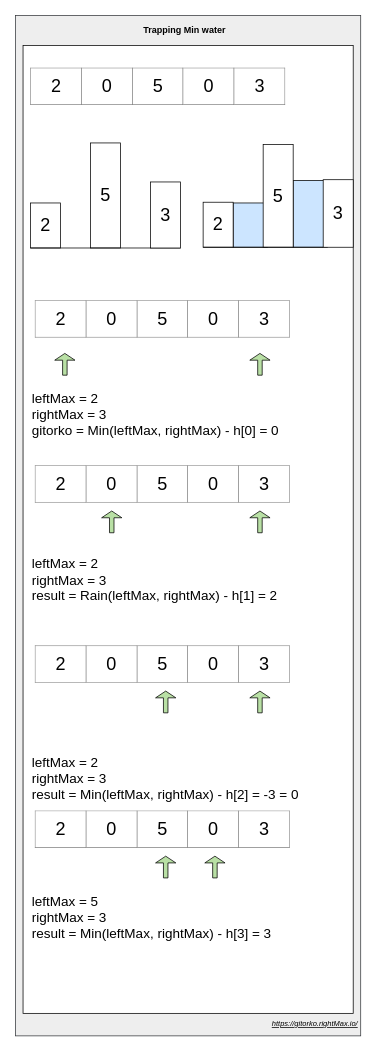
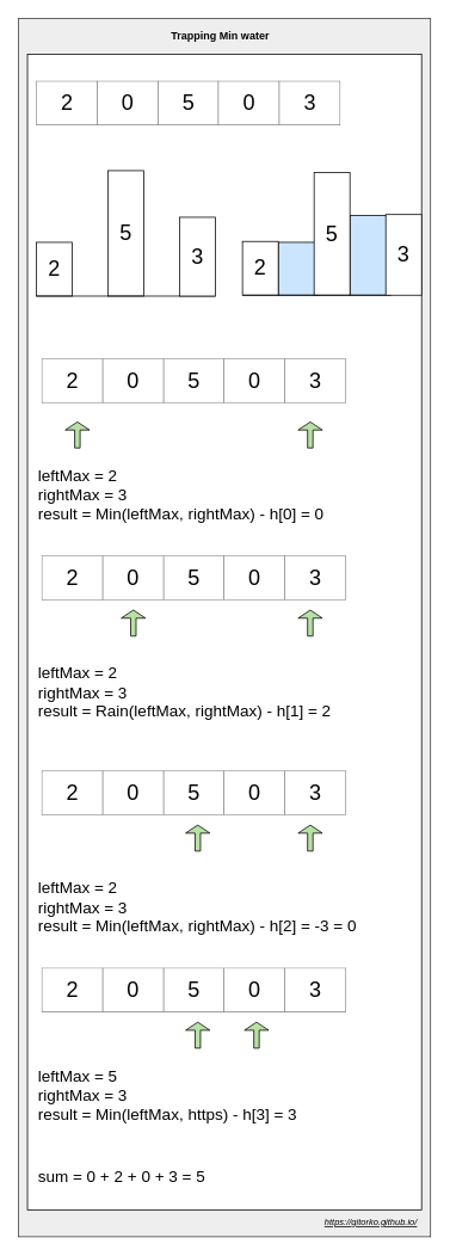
- <mxCell id="27" value="&lt;span style=&quot;font-size: 18px ; white-space: nowrap&quot;&gt;leftMax = 2&lt;/span&gt;&lt;br style=&quot;font-size: 18px ; white-space: nowrap&quot;&gt;&lt;div style=&quot;font-size: 18px ; white-space: nowrap&quot;&gt;rightMax = 3&lt;/div&gt;&lt;div style=&quot;font-size: 18px ; white-space: nowrap&quot;&gt;gitorko = Min(leftMax, rightMax) - h[0] = 0&lt;/div&gt;" style="text;html=1;strokeColor=none;fillColor=none;align=left;verticalAlign=middle;whiteSpace=wrap;rounded=0;" vertex="1" parent="1"><mxGeometry x="40" y="520.83" width="410" height="65" as="geometry" /></mxCell>
+ <mxCell id="27" value="&lt;span style=&quot;font-size: 18px ; white-space: nowrap&quot;&gt;leftMax = 2&lt;/span&gt;&lt;br style=&quot;font-size: 18px ; white-space: nowrap&quot;&gt;&lt;div style=&quot;font-size: 18px ; white-space: nowrap&quot;&gt;rightMax = 3&lt;/div&gt;&lt;div style=&quot;font-size: 18px ; white-space: nowrap&quot;&gt;result = Min(leftMax, rightMax) - h[0] = 0&lt;/div&gt;" style="text;html=1;strokeColor=none;fillColor=none;align=left;verticalAlign=middle;whiteSpace=wrap;rounded=0;" vertex="1" parent="1"><mxGeometry x="40" y="520.83" width="410" height="65" as="geometry" /></mxCell>
- <mxCell id="29" value="&lt;span style=&quot;font-size: 18px ; white-space: nowrap&quot;&gt;leftMax = 2&lt;/span&gt;&lt;br style=&quot;font-size: 18px ; white-space: nowrap&quot;&gt;&lt;div style=&quot;font-size: 18px ; white-space: nowrap&quot;&gt;rightMax = 3&lt;/div&gt;&lt;div style=&quot;font-size: 18px ; white-space: nowrap&quot;&gt;result = Min(leftMax, rightMax)&amp;nbsp;- h[2] = -3 = 0&lt;/div&gt;" style="text;html=1;strokeColor=none;fillColor=none;align=left;verticalAlign=middle;whiteSpace=wrap;rounded=0;" vertex="1" parent="1"><mxGeometry x="40" y="1005" width="370" height="65" as="geometry" /></mxCell>
+ <mxCell id="29" value="&lt;span style=&quot;font-size: 18px ; white-space: nowrap&quot;&gt;leftMax = 2&lt;/span&gt;&lt;br style=&quot;font-size: 18px ; white-space: nowrap&quot;&gt;&lt;div style=&quot;font-size: 18px ; white-space: nowrap&quot;&gt;rightMax = 3&lt;/div&gt;&lt;div style=&quot;font-size: 18px ; white-space: nowrap&quot;&gt;result = Min(leftMax, rightMax)&amp;nbsp;- h[2] = -3 = 0&lt;/div&gt;" style="text;html=1;strokeColor=none;fillColor=none;align=left;verticalAlign=middle;whiteSpace=wrap;rounded=0;" vertex="1" parent="1"><mxGeometry x="40" y="980" width="370" height="65" as="geometry" /></mxCell>
- <mxCell id="30" value="&lt;span style=&quot;font-size: 18px ; white-space: nowrap&quot;&gt;leftMax = 5&lt;/span&gt;&lt;br style=&quot;font-size: 18px ; white-space: nowrap&quot;&gt;&lt;div style=&quot;font-size: 18px ; white-space: nowrap&quot;&gt;rightMax = 3&lt;/div&gt;&lt;div style=&quot;font-size: 18px ; white-space: nowrap&quot;&gt;result = Min(leftMax, rightMax)&amp;nbsp;- h[3] = 3&lt;/div&gt;" style="text;html=1;strokeColor=none;fillColor=none;align=left;verticalAlign=middle;whiteSpace=wrap;rounded=0;" vertex="1" parent="1"><mxGeometry x="40" y="1190" width="380" height="65" as="geometry" /></mxCell>
+ <mxCell id="30" value="&lt;span style=&quot;font-size: 18px ; white-space: nowrap&quot;&gt;leftMax = 5&lt;/span&gt;&lt;br style=&quot;font-size: 18px ; white-space: nowrap&quot;&gt;&lt;div style=&quot;font-size: 18px ; white-space: nowrap&quot;&gt;rightMax = 3&lt;/div&gt;&lt;div style=&quot;font-size: 18px ; white-space: nowrap&quot;&gt;result = Min(leftMax, https)&amp;nbsp;- h[3] = 3&lt;/div&gt;" style="text;html=1;strokeColor=none;fillColor=none;align=left;verticalAlign=middle;whiteSpace=wrap;rounded=0;" vertex="1" parent="1"><mxGeometry x="40" y="1190" width="380" height="65" as="geometry" /></mxCell>
+ <mxCell id="31" value="&lt;span style=&quot;font-size: 18px ; white-space: nowrap&quot;&gt;sum = 0 + 2 + 0 + 3 = 5&lt;/span&gt;" style="text;html=1;strokeColor=none;fillColor=none;align=left;verticalAlign=middle;whiteSpace=wrap;rounded=0;" vertex="1" parent="1"><mxGeometry x="40" y="1280" width="380" height="65" as="geometry" /></mxCell>
- <mxCell id="32" value="&lt;font style=&quot;font-size: 10px&quot;&gt;&lt;i&gt;&lt;u&gt;https://gitorko.rightMax.io/&lt;/u&gt;&lt;/i&gt;&lt;/font&gt;" style="text;html=1;" vertex="1" parent="1"><mxGeometry x="360" y="1350" width="110" height="30" as="geometry" /></mxCell>
+ <mxCell id="32" value="&lt;font style=&quot;font-size: 10px&quot;&gt;&lt;i&gt;&lt;u&gt;https://gitorko.github.io/&lt;/u&gt;&lt;/i&gt;&lt;/font&gt;" style="text;html=1;" vertex="1" parent="1"><mxGeometry x="360" y="1350" width="110" height="30" as="geometry" /></mxCell>
